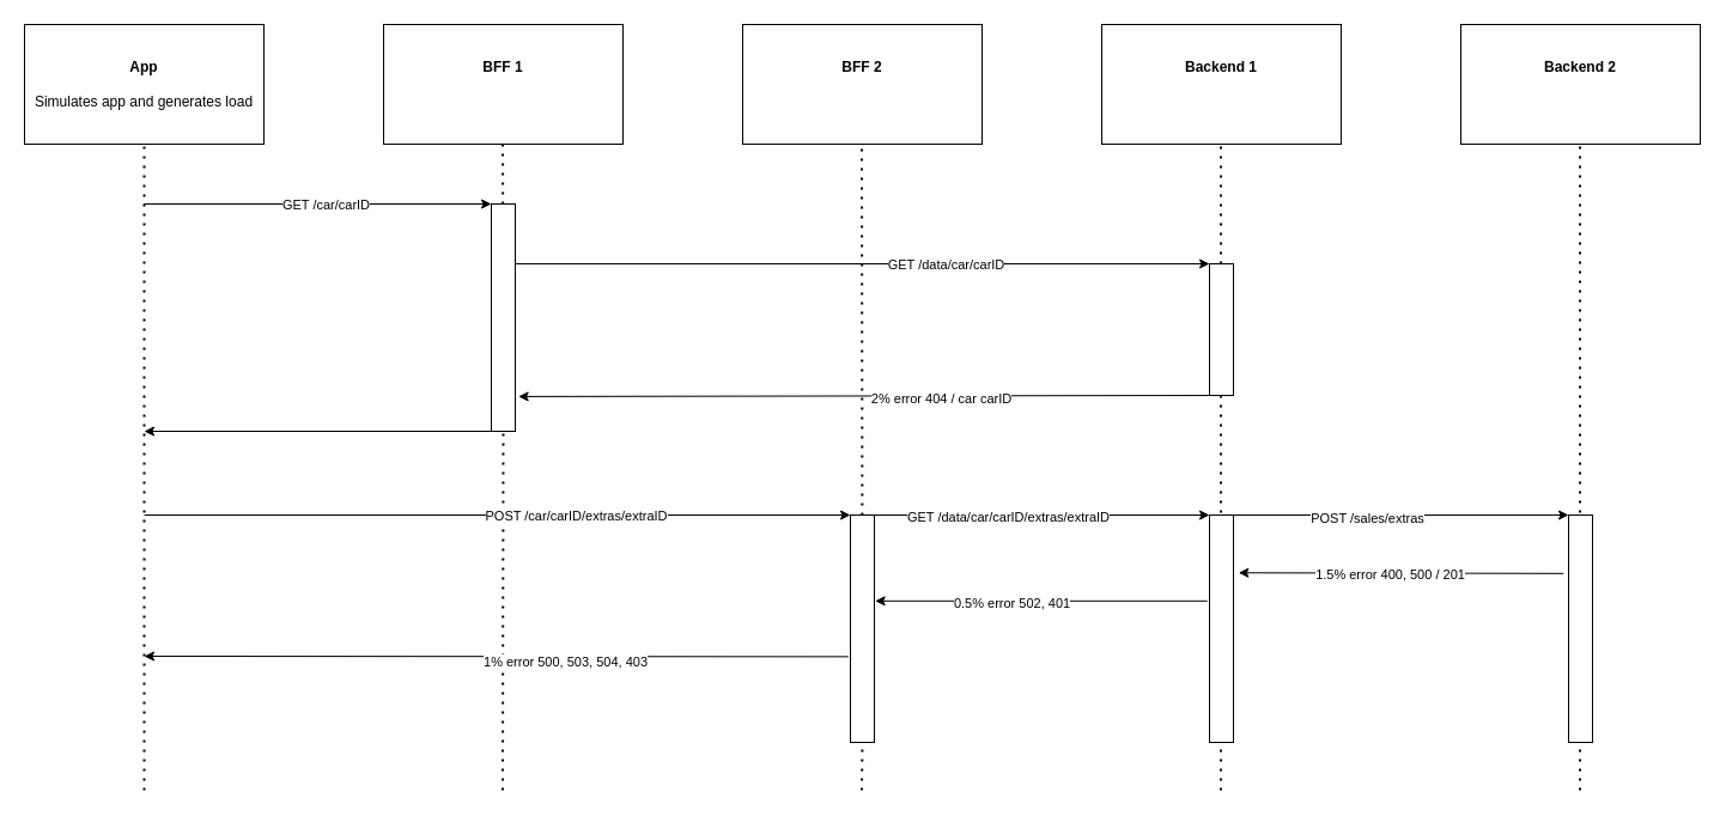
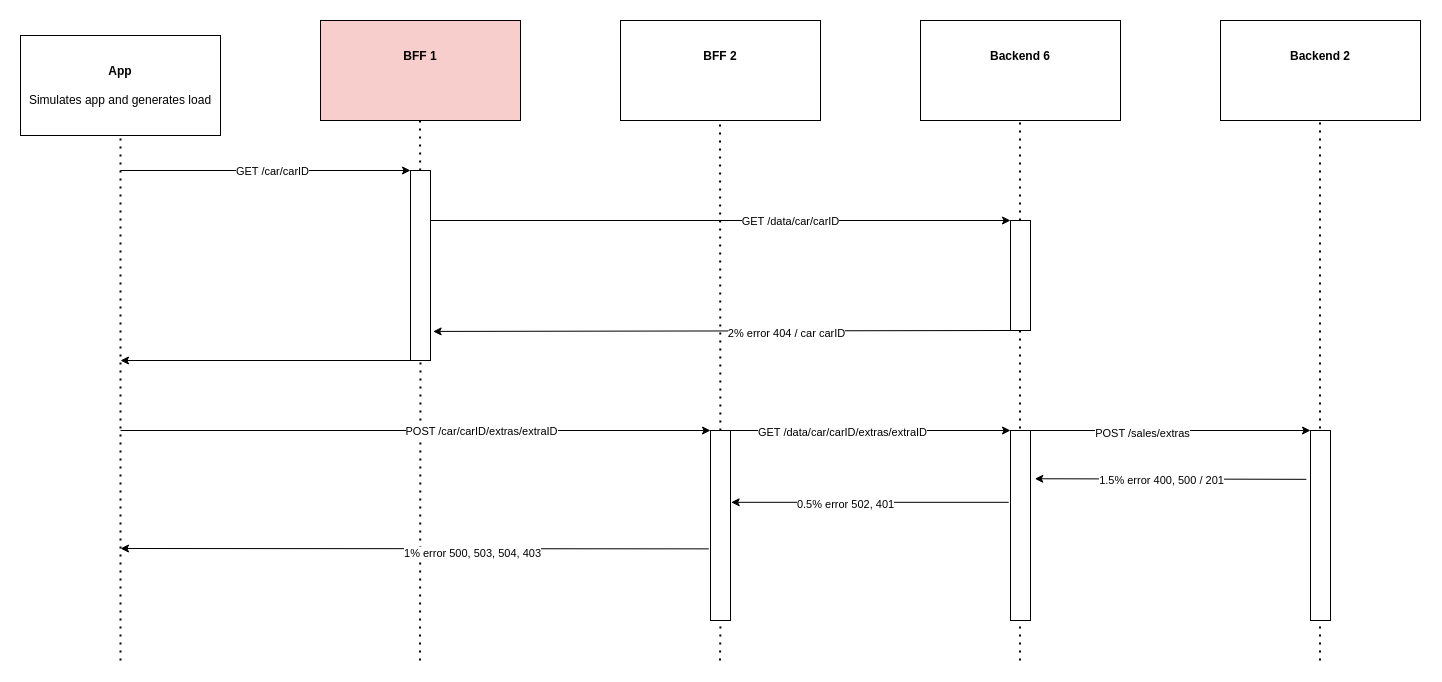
- <mxCell id="2" value="&lt;b&gt;App&lt;/b&gt;&lt;br&gt;&lt;br&gt;Simulates app and generates load" style="rounded=0;whiteSpace=wrap;html=1;" vertex="1" parent="1"><mxGeometry x="20" y="20" width="200" height="100" as="geometry" /></mxCell>
+ <mxCell id="2" value="&lt;b&gt;App&lt;/b&gt;&lt;br&gt;&lt;br&gt;Simulates app and generates load" style="rounded=0;whiteSpace=wrap;html=1;" vertex="1" parent="1"><mxGeometry x="20" y="35" width="200" height="100" as="geometry" /></mxCell>
- <mxCell id="3" value="&lt;div&gt;&lt;b&gt;BFF 1&lt;/b&gt;&lt;br&gt;&lt;/div&gt;&lt;div&gt;&lt;br&gt;&lt;/div&gt;&lt;div&gt;&lt;br&gt;&lt;/div&gt;" style="rounded=0;whiteSpace=wrap;html=1;" vertex="1" parent="1"><mxGeometry x="320" y="20" width="200" height="100" as="geometry" /></mxCell>
+ <mxCell id="3" value="&lt;div&gt;&lt;b&gt;BFF 1&lt;/b&gt;&lt;br&gt;&lt;/div&gt;&lt;div&gt;&lt;br&gt;&lt;/div&gt;&lt;div&gt;&lt;br&gt;&lt;/div&gt;" style="rounded=0;whiteSpace=wrap;html=1;fillColor=#f8cecc;" vertex="1" parent="1"><mxGeometry x="320" y="20" width="200" height="100" as="geometry" /></mxCell>
- <mxCell id="5" value="&lt;div&gt;&lt;b&gt;Backend 1&lt;/b&gt;&lt;/div&gt;&lt;div&gt;&lt;br&gt;&lt;/div&gt;&lt;div&gt;&lt;br&gt;&lt;/div&gt;" style="rounded=0;whiteSpace=wrap;html=1;" vertex="1" parent="1"><mxGeometry x="920" y="20" width="200" height="100" as="geometry" /></mxCell>
+ <mxCell id="5" value="&lt;div&gt;&lt;b&gt;Backend 6&lt;/b&gt;&lt;/div&gt;&lt;div&gt;&lt;br&gt;&lt;/div&gt;&lt;div&gt;&lt;br&gt;&lt;/div&gt;" style="rounded=0;whiteSpace=wrap;html=1;" vertex="1" parent="1"><mxGeometry x="920" y="20" width="200" height="100" as="geometry" /></mxCell>
